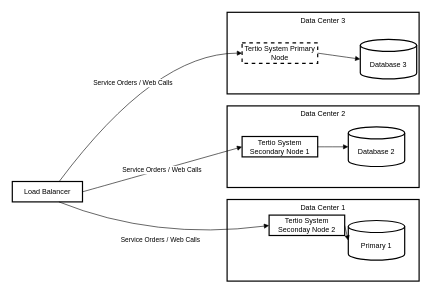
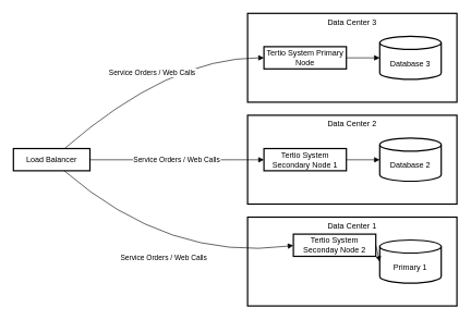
- <mxCell id="3" value="Tertio System Primary Node" style="whiteSpace=wrap;strokeWidth=2;dashed=1;" parent="1" vertex="1"><mxGeometry x="403" y="71" width="126" height="34" as="geometry" /></mxCell>
+ <mxCell id="3" value="Tertio System Primary Node" style="whiteSpace=wrap;strokeWidth=2;" parent="1" vertex="1"><mxGeometry x="403" y="71" width="126" height="34" as="geometry" /></mxCell>
- <mxCell id="4" value="Database 3" style="shape=cylinder3;boundedLbl=1;backgroundOutline=1;size=10;strokeWidth=2;whiteSpace=wrap;" parent="1" vertex="1"><mxGeometry x="600" y="65" width="94" height="66" as="geometry" /></mxCell>
+ <mxCell id="4" value="Database 3" style="shape=cylinder3;boundedLbl=1;backgroundOutline=1;size=10;strokeWidth=2;whiteSpace=wrap;" parent="1" vertex="1"><mxGeometry x="580" y="55" width="94" height="66" as="geometry" /></mxCell>
- <mxCell id="11" value="Load Balancer" style="whiteSpace=wrap;strokeWidth=2;" parent="1" vertex="1"><mxGeometry x="20" y="302" width="117" height="34" as="geometry" /></mxCell>
+ <mxCell id="11" value="Load Balancer" style="whiteSpace=wrap;strokeWidth=2;" parent="1" vertex="1"><mxGeometry x="20" y="227" width="117" height="34" as="geometry" /></mxCell>
